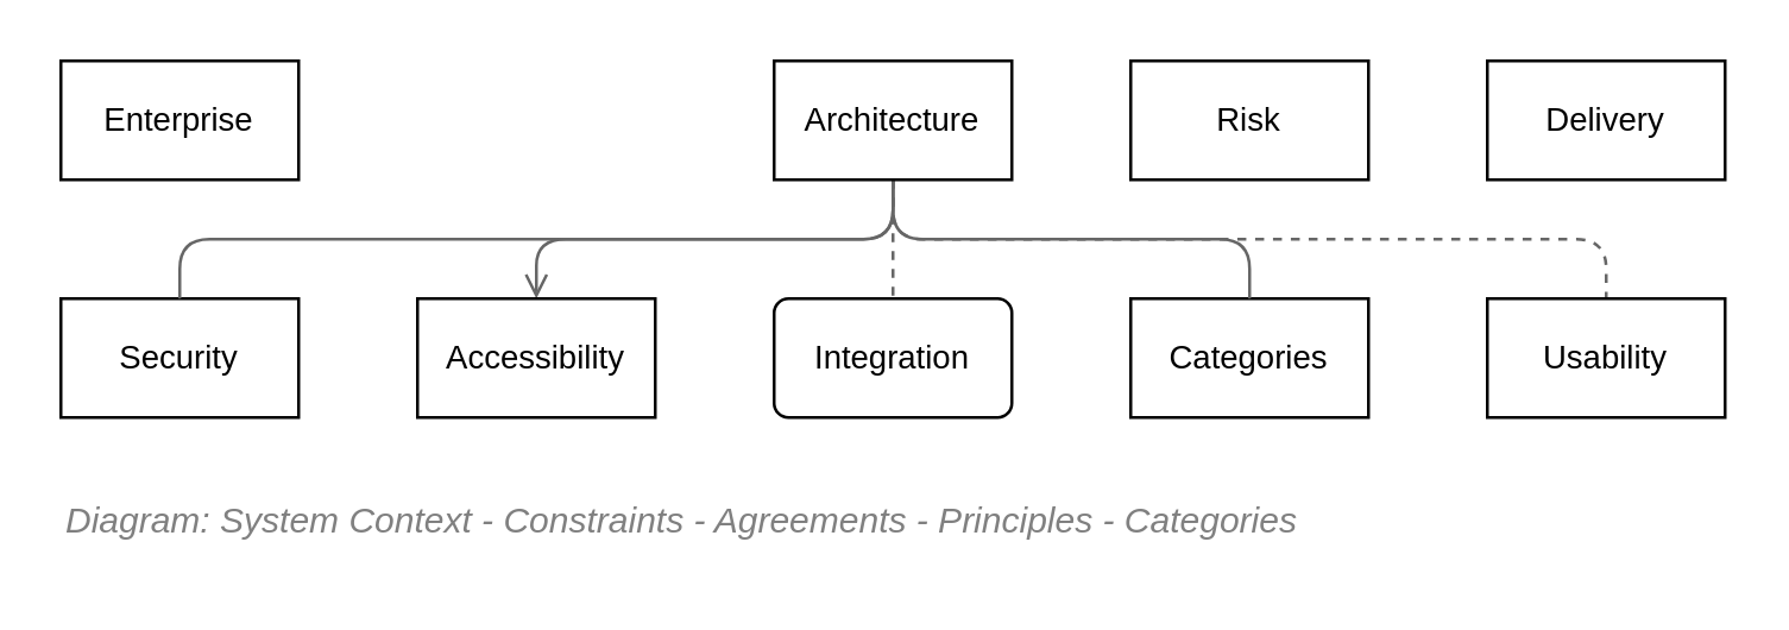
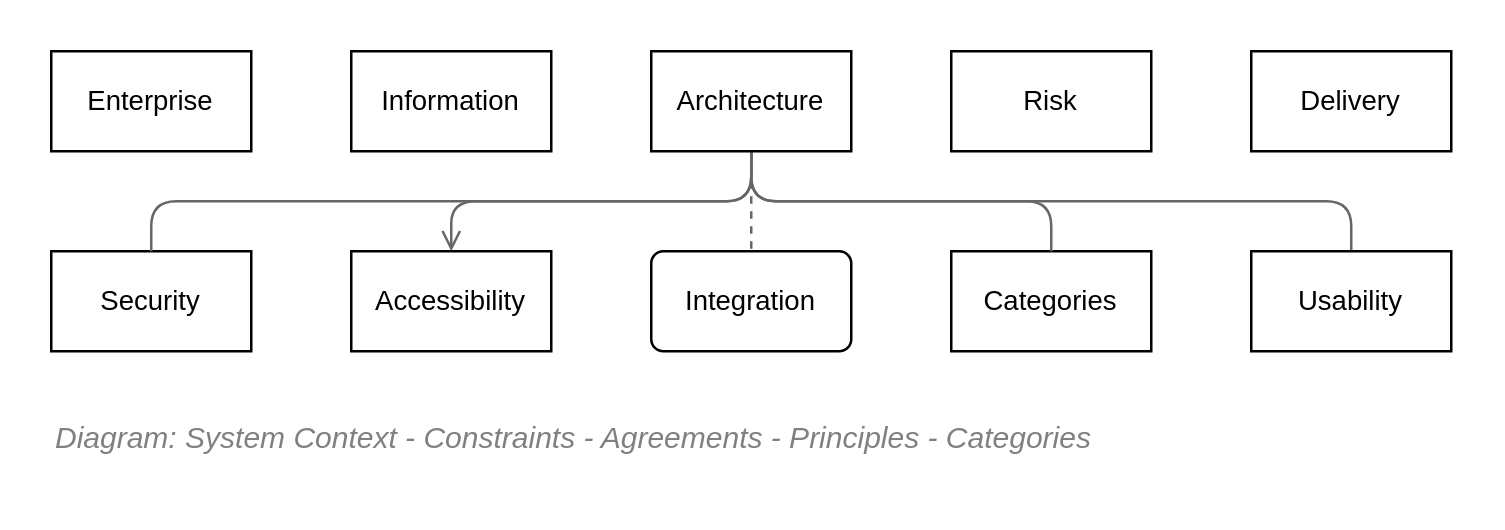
+ <mxCell id="3" value="Information" style="rounded=0;whiteSpace=wrap;html=1;comic=0;strokeColor=#000000;fillColor=none;fontSize=11;align=center;fontColor=#000000;recursiveResize=0;container=1;collapsible=0;arcSize=12;" vertex="1" parent="1"><mxGeometry x="140" y="20" width="80" height="40" as="geometry" /></mxCell>
- <mxCell id="10" style="edgeStyle=orthogonalEdgeStyle;rounded=1;orthogonalLoop=1;jettySize=auto;html=1;entryX=0.5;entryY=0;entryDx=0;entryDy=0;startArrow=none;startFill=0;endArrow=none;endFill=0;strokeColor=#666666;fontSize=12;fontColor=#808080;dashed=1;" edge="1" parent="1" source="12" target="13"><mxGeometry relative="1" as="geometry"><Array as="points"><mxPoint x="300" y="80" /><mxPoint x="540" y="80" /></Array></mxGeometry></mxCell>
+ <mxCell id="10" style="edgeStyle=orthogonalEdgeStyle;rounded=1;orthogonalLoop=1;jettySize=auto;html=1;entryX=0.5;entryY=0;entryDx=0;entryDy=0;startArrow=none;startFill=0;endArrow=none;endFill=0;strokeColor=#666666;fontSize=12;fontColor=#808080;" edge="1" parent="1" source="12" target="13"><mxGeometry relative="1" as="geometry"><Array as="points"><mxPoint x="300" y="80" /><mxPoint x="540" y="80" /></Array></mxGeometry></mxCell>
